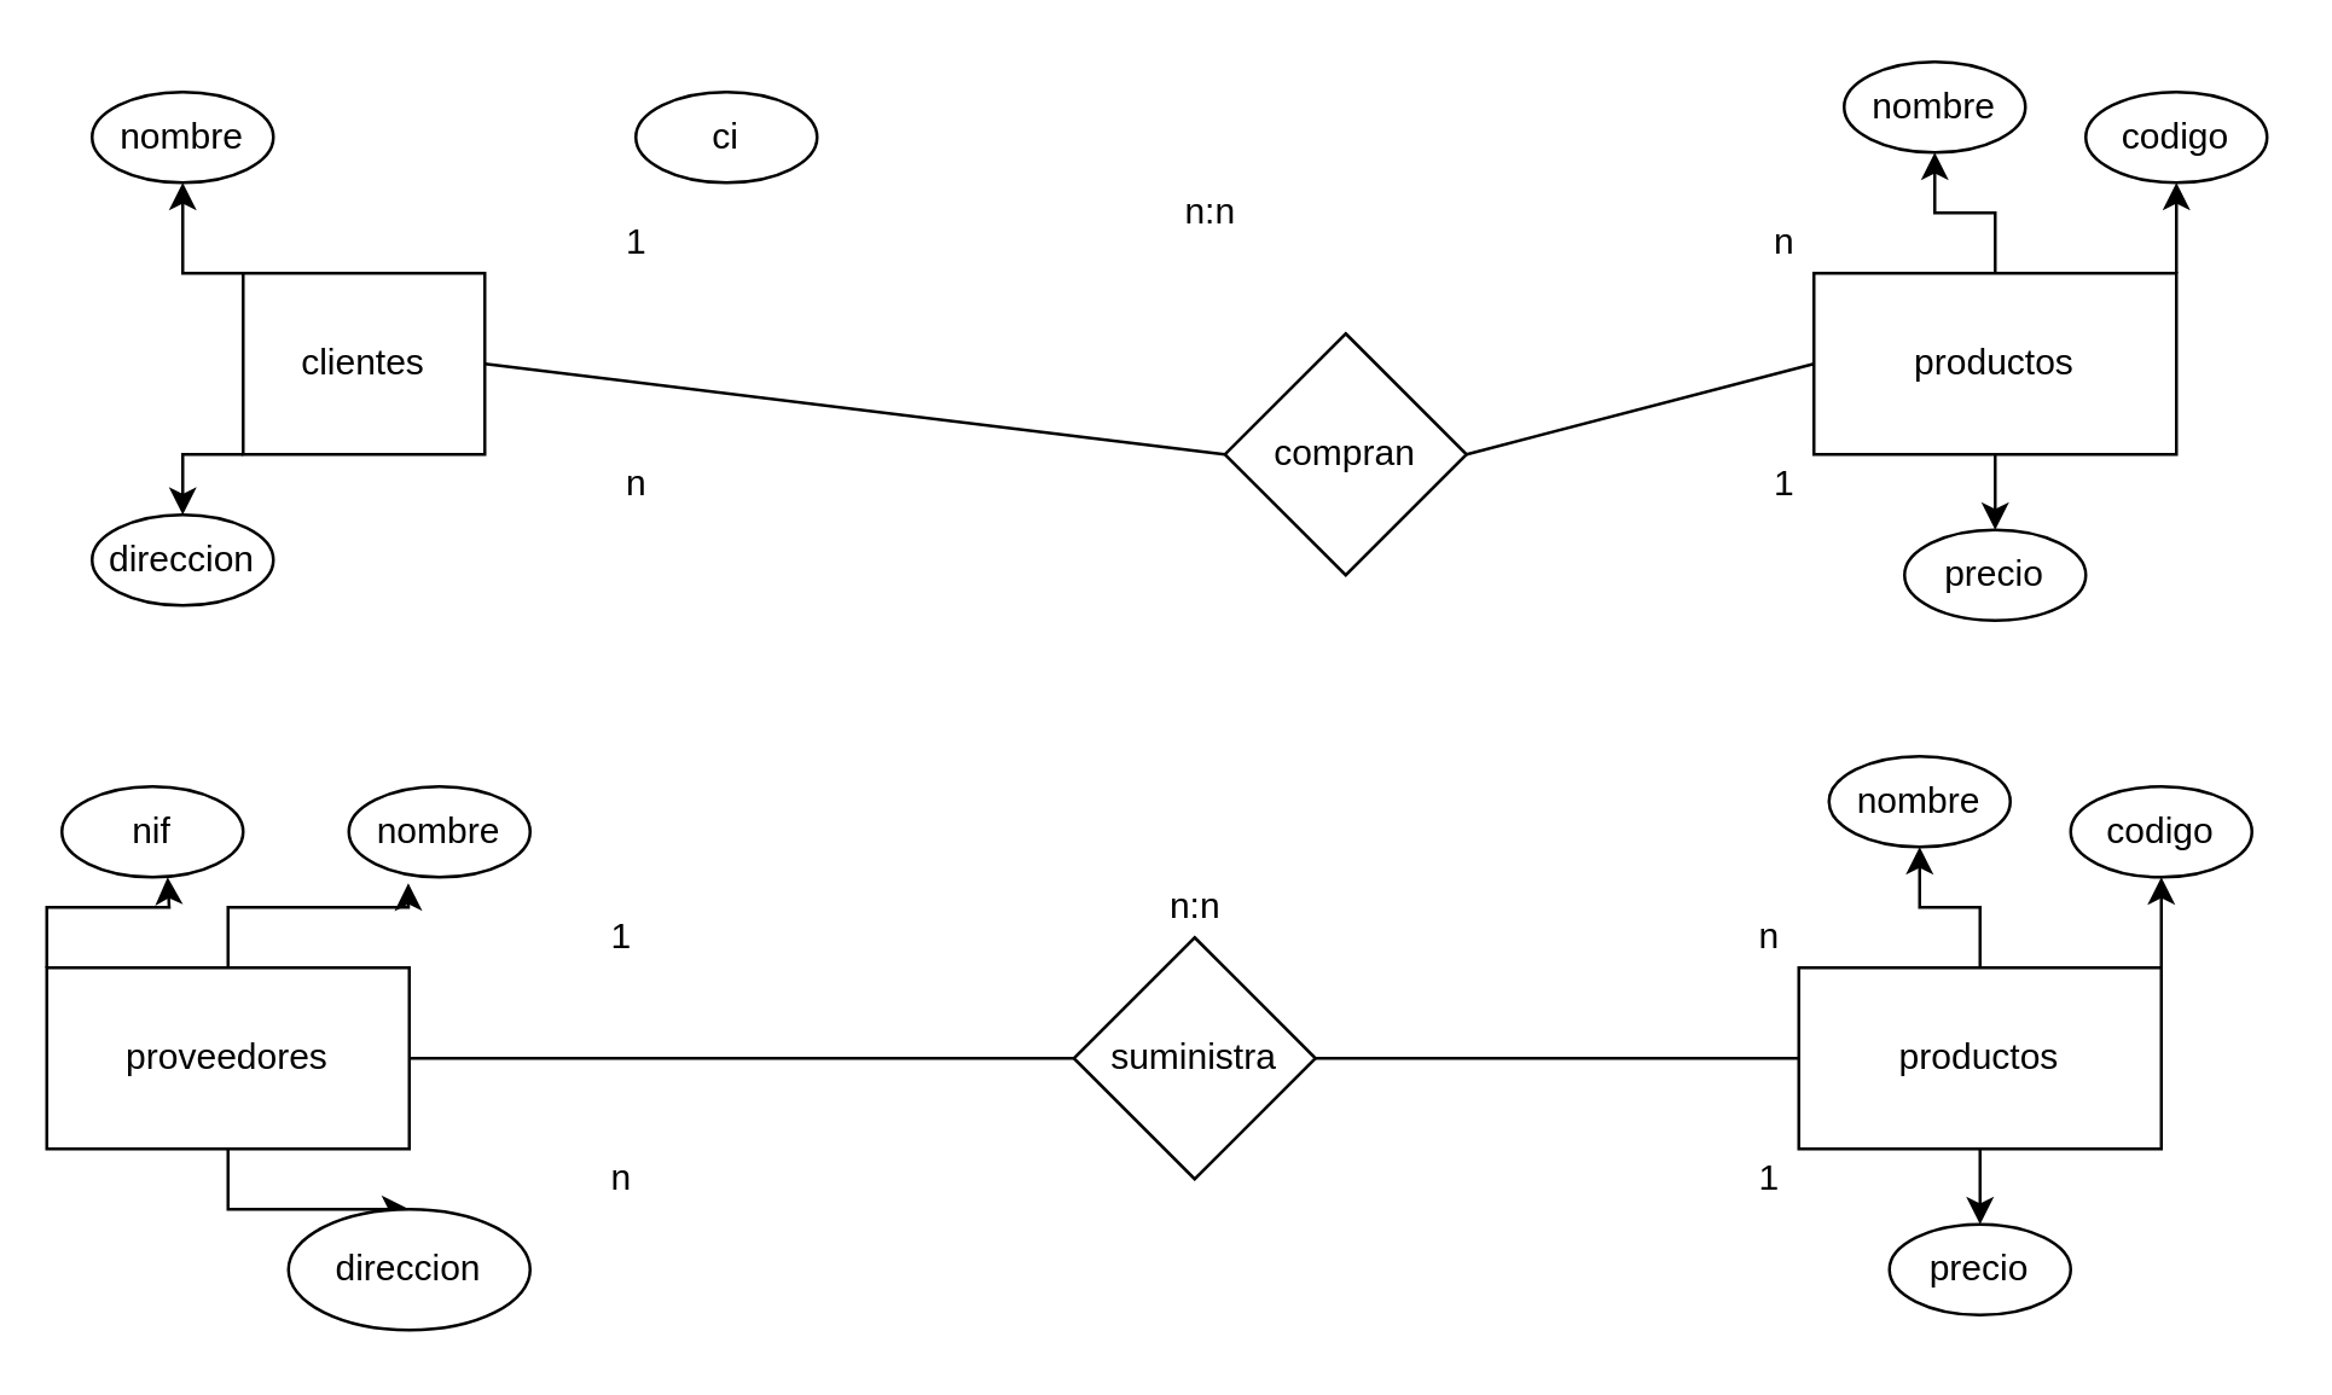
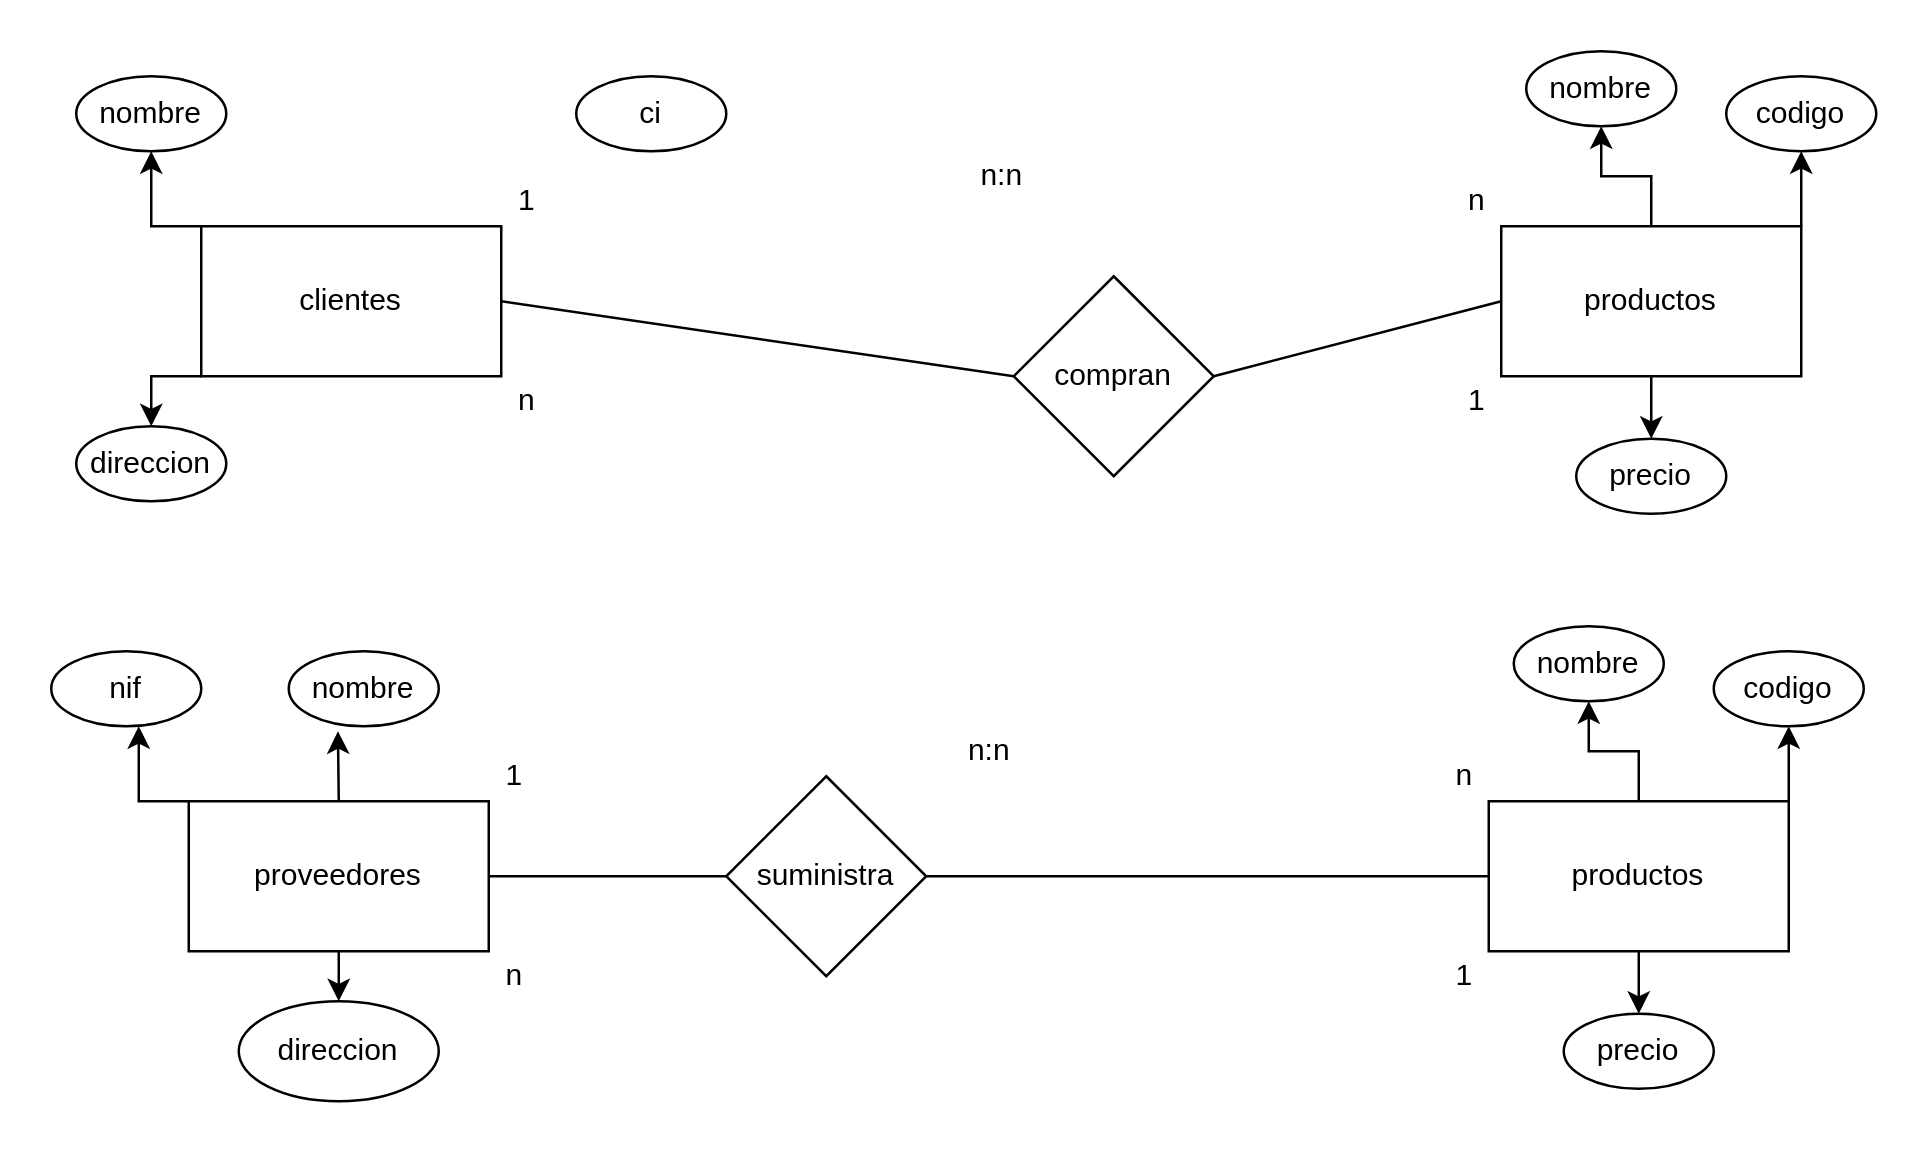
- <mxCell id="20" value="ci" style="ellipse;whiteSpace=wrap;html=1;" parent="1" vertex="1"><mxGeometry x="210" y="30" width="60" height="30" as="geometry" /></mxCell>
+ <mxCell id="20" value="ci" style="ellipse;whiteSpace=wrap;html=1;" parent="1" vertex="1"><mxGeometry x="230" y="30" width="60" height="30" as="geometry" /></mxCell>
- <mxCell id="5" value="clientes" style="rounded=0;whiteSpace=wrap;html=1;" parent="1" vertex="1"><mxGeometry x="80" y="90" width="80" height="60" as="geometry" /></mxCell>
+ <mxCell id="5" value="clientes" style="rounded=0;whiteSpace=wrap;html=1;" parent="1" vertex="1"><mxGeometry x="80" y="90" width="120" height="60" as="geometry" /></mxCell>
- <mxCell id="27" value="proveedores" style="rounded=0;whiteSpace=wrap;html=1;" parent="1" vertex="1"><mxGeometry x="15" y="320" width="120" height="60" as="geometry" /></mxCell>
+ <mxCell id="27" value="proveedores" style="rounded=0;whiteSpace=wrap;html=1;" parent="1" vertex="1"><mxGeometry x="75" y="320" width="120" height="60" as="geometry" /></mxCell>
- <mxCell id="23" value="suministra" style="rhombus;whiteSpace=wrap;html=1;" parent="1" vertex="1"><mxGeometry x="355" y="310" width="80" height="80" as="geometry" /></mxCell>
+ <mxCell id="23" value="suministra" style="rhombus;whiteSpace=wrap;html=1;" parent="1" vertex="1"><mxGeometry x="290" y="310" width="80" height="80" as="geometry" /></mxCell>
